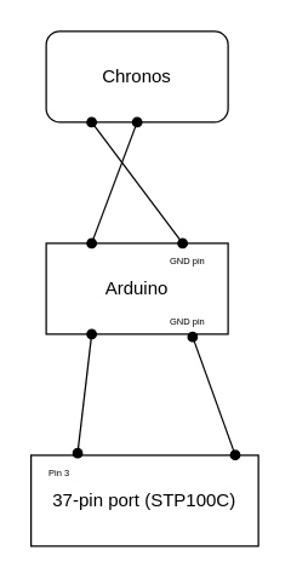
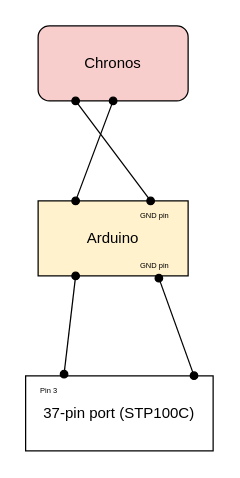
- <mxCell id="2" value="Chronos" style="rounded=1;whiteSpace=wrap;html=1;" vertex="1" parent="1"><mxGeometry x="30" y="20" width="120" height="60" as="geometry" /></mxCell>
+ <mxCell id="2" value="Chronos" style="rounded=1;whiteSpace=wrap;html=1;fillColor=#f8cecc;" vertex="1" parent="1"><mxGeometry x="30" y="20" width="120" height="60" as="geometry" /></mxCell>
- <mxCell id="3" value="Arduino" style="rounded=0;whiteSpace=wrap;html=1;" vertex="1" parent="1"><mxGeometry x="30" y="160" width="120" height="60" as="geometry" /></mxCell>
+ <mxCell id="3" value="Arduino" style="rounded=0;whiteSpace=wrap;html=1;fillColor=#fff2cc;" vertex="1" parent="1"><mxGeometry x="30" y="160" width="120" height="60" as="geometry" /></mxCell>
